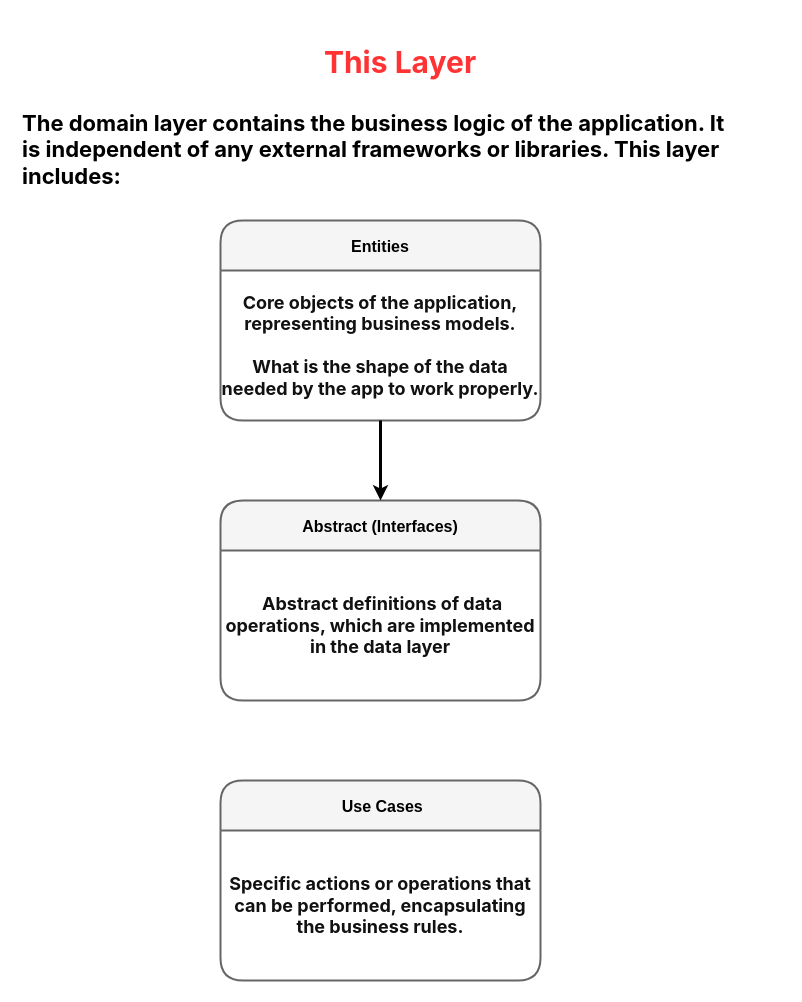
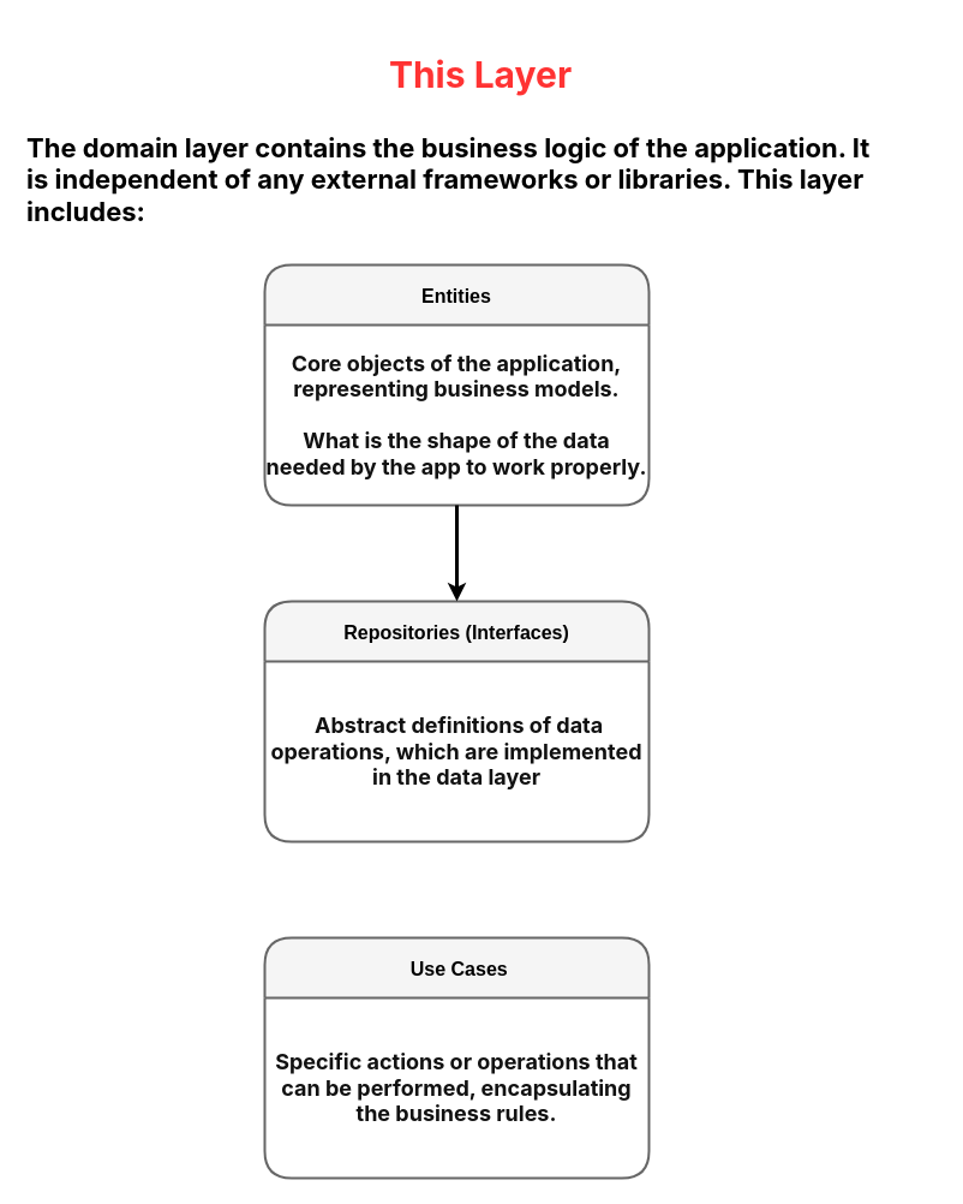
- <mxCell id="7" value="Abstract (Interfaces)" style="swimlane;childLayout=stackLayout;horizontal=1;startSize=50;horizontalStack=0;rounded=1;fontSize=16;fontStyle=1;strokeWidth=2;resizeParent=0;resizeLast=1;shadow=0;dashed=0;align=center;fillColor=#f5f5f5;strokeColor=#666666;fontColor=default;" vertex="1" parent="1"><mxGeometry x="220" y="500" width="320" height="200" as="geometry" /></mxCell>
+ <mxCell id="7" value="Repositories (Interfaces)" style="swimlane;childLayout=stackLayout;horizontal=1;startSize=50;horizontalStack=0;rounded=1;fontSize=16;fontStyle=1;strokeWidth=2;resizeParent=0;resizeLast=1;shadow=0;dashed=0;align=center;fillColor=#f5f5f5;strokeColor=#666666;fontColor=default;" vertex="1" parent="1"><mxGeometry x="220" y="500" width="320" height="200" as="geometry" /></mxCell>
